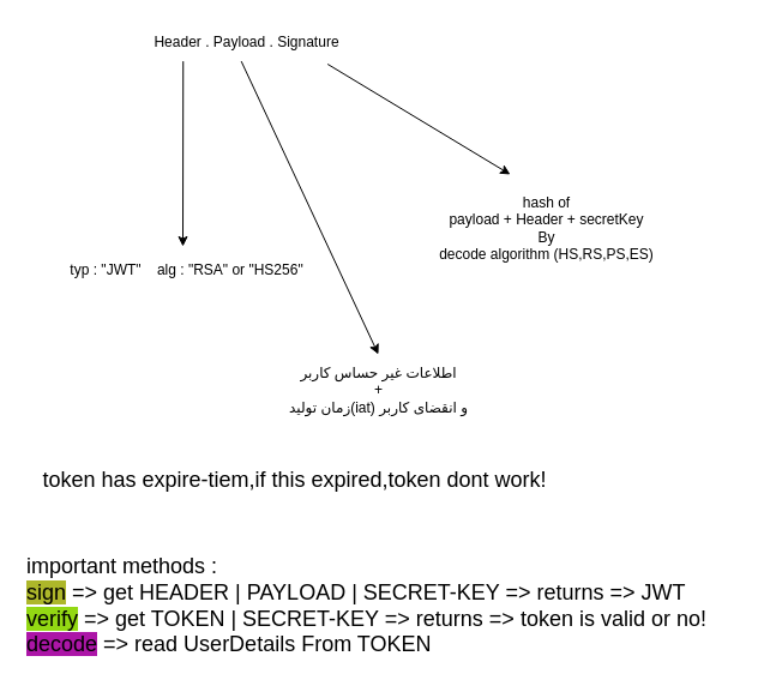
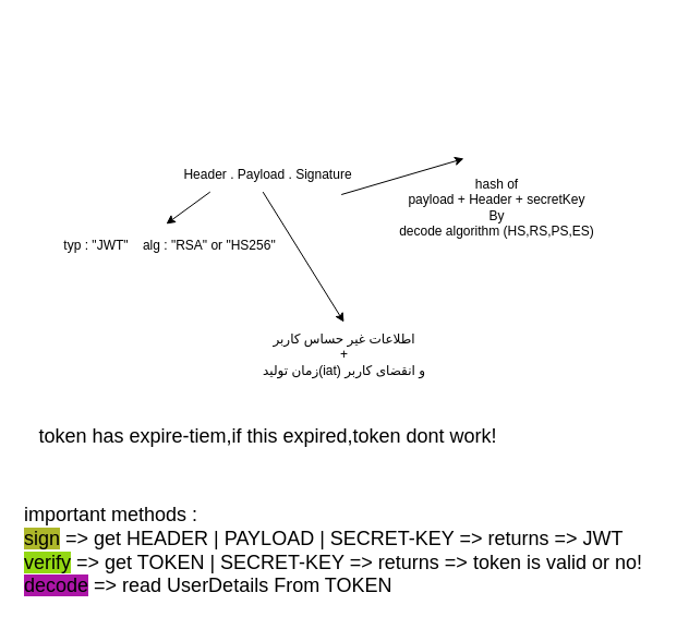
- <mxCell id="2" value="Header . Payload . Signature" style="text;html=1;align=center;verticalAlign=middle;resizable=0;points=[];autosize=1;strokeColor=none;fillColor=none;" parent="1" vertex="1"><mxGeometry x="115" y="20" width="180" height="30" as="geometry" /></mxCell>
+ <mxCell id="2" value="Header . Payload . Signature" style="text;html=1;align=center;verticalAlign=middle;resizable=0;points=[];autosize=1;strokeColor=none;fillColor=none;" parent="1" vertex="1"><mxGeometry x="155" y="145" width="180" height="30" as="geometry" /></mxCell>
